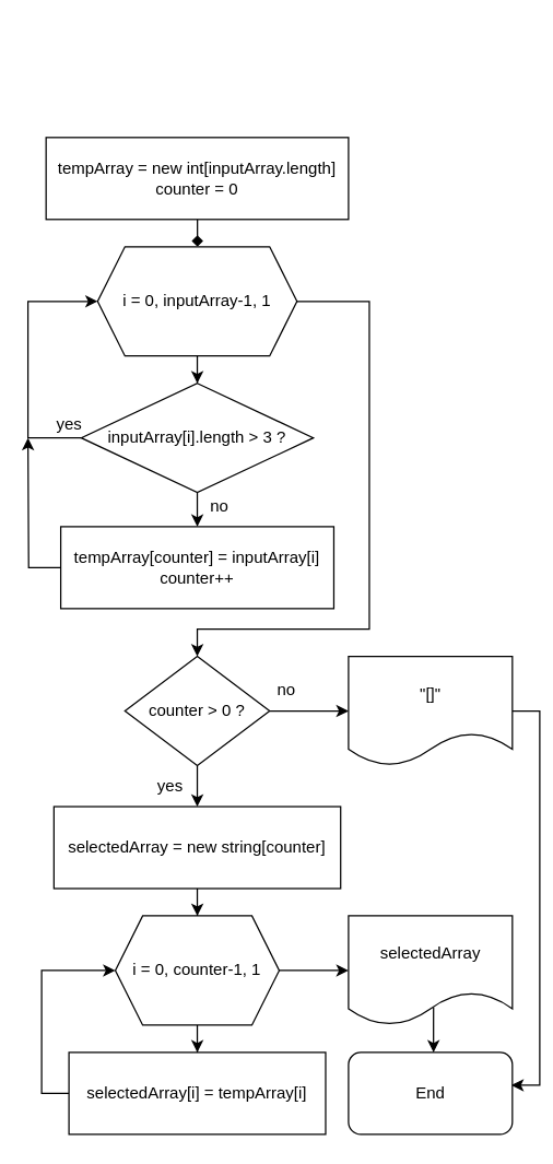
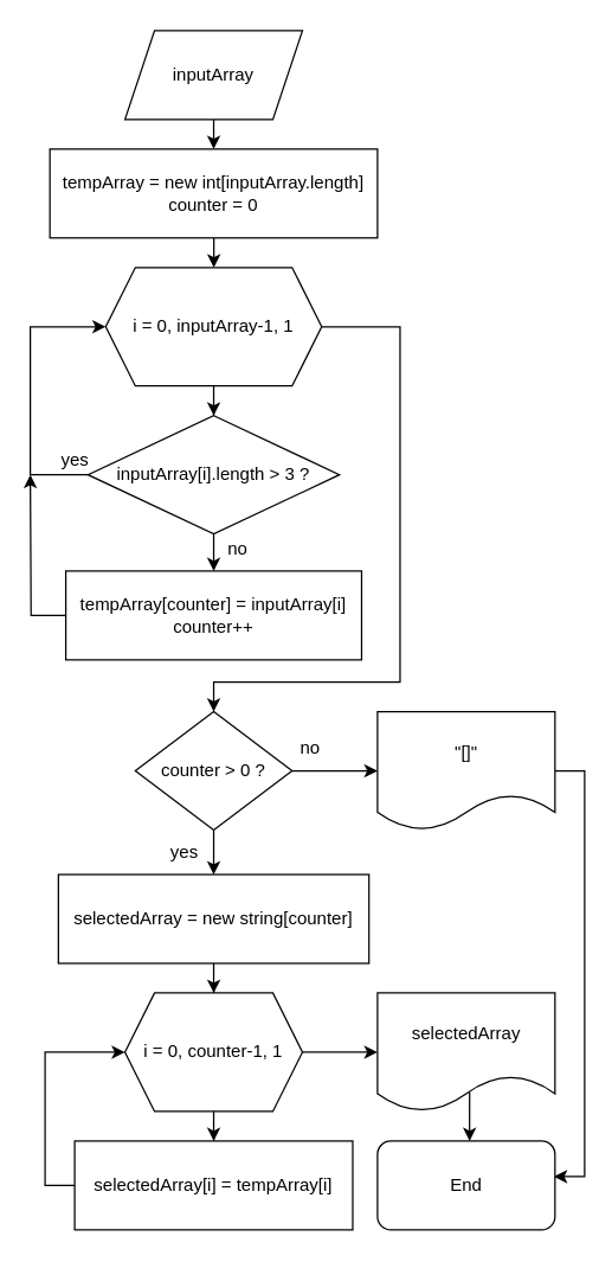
+ <mxCell id="3" value="inputArray" style="shape=parallelogram;perimeter=parallelogramPerimeter;whiteSpace=wrap;html=1;fixedSize=1;" vertex="1" parent="1"><mxGeometry x="84" y="20" width="120" height="60" as="geometry" /></mxCell>
+ <mxCell id="2" value="" style="edgeStyle=orthogonalEdgeStyle;rounded=0;orthogonalLoop=1;jettySize=auto;html=1;" edge="1" parent="1" source="3" target="5"><mxGeometry relative="1" as="geometry" /></mxCell>
- <mxCell id="4" value="" style="edgeStyle=orthogonalEdgeStyle;rounded=0;orthogonalLoop=1;jettySize=auto;html=1;endArrow=diamond;" edge="1" parent="1" source="5" target="8"><mxGeometry relative="1" as="geometry" /></mxCell>
+ <mxCell id="4" value="" style="edgeStyle=orthogonalEdgeStyle;rounded=0;orthogonalLoop=1;jettySize=auto;html=1;" edge="1" parent="1" source="5" target="8"><mxGeometry relative="1" as="geometry" /></mxCell>
